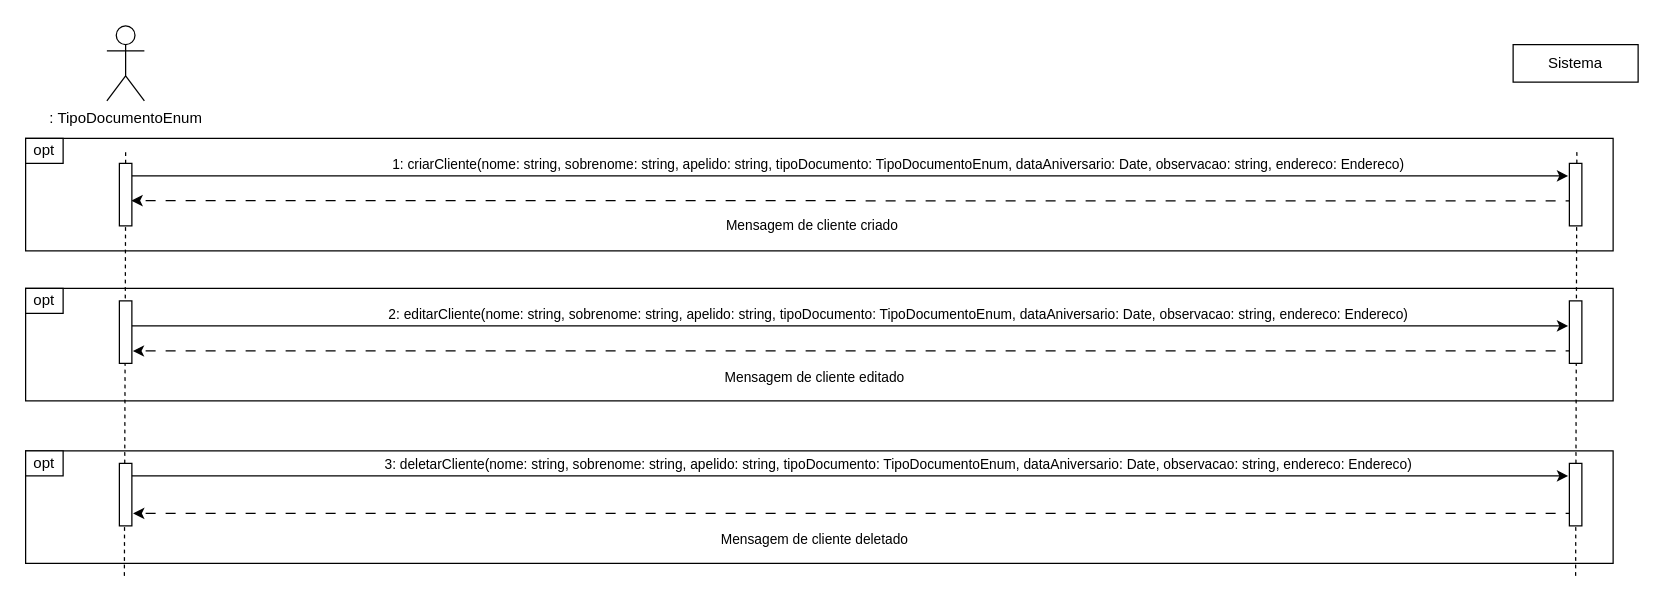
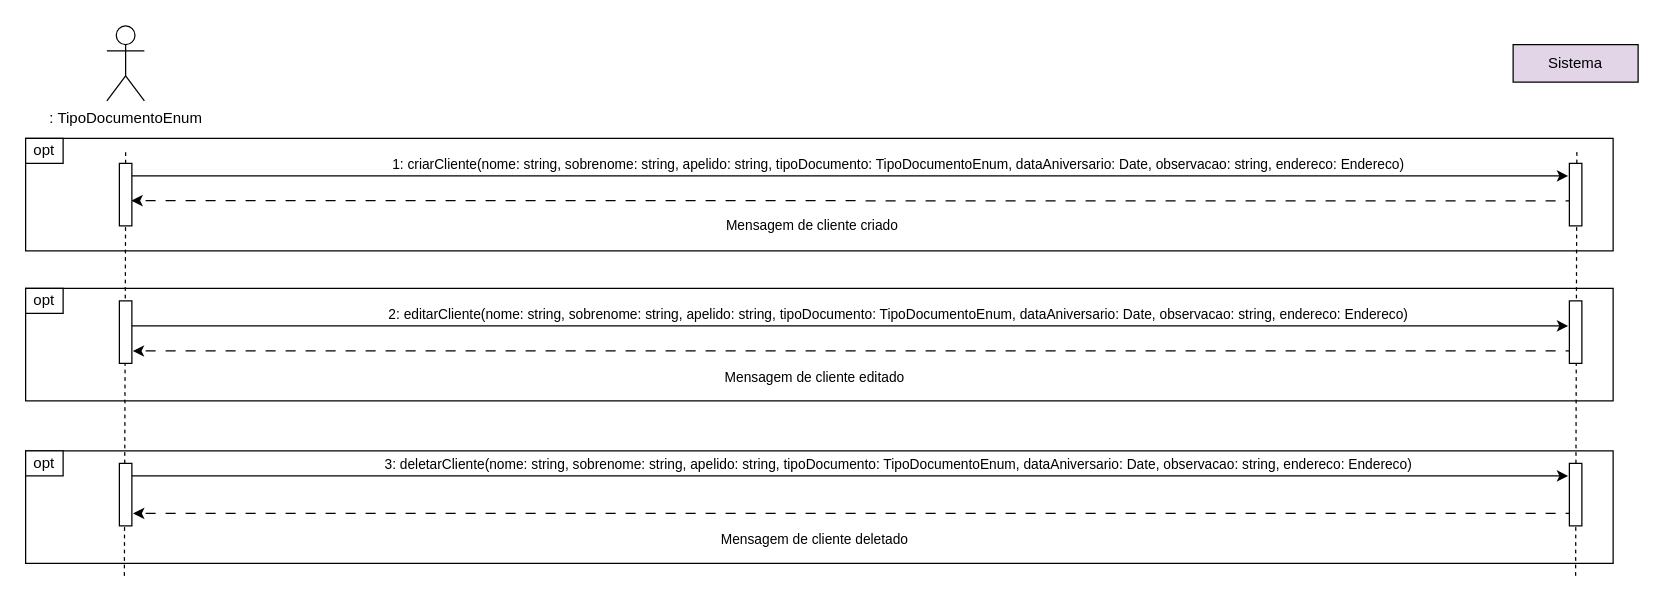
- <mxCell id="12" value="Sistema" style="rounded=0;whiteSpace=wrap;html=1;" parent="1" vertex="1"><mxGeometry x="1210" y="35" width="100" height="30" as="geometry" /></mxCell>
+ <mxCell id="12" value="Sistema" style="rounded=0;whiteSpace=wrap;html=1;fillColor=#e1d5e7;" parent="1" vertex="1"><mxGeometry x="1210" y="35" width="100" height="30" as="geometry" /></mxCell>
